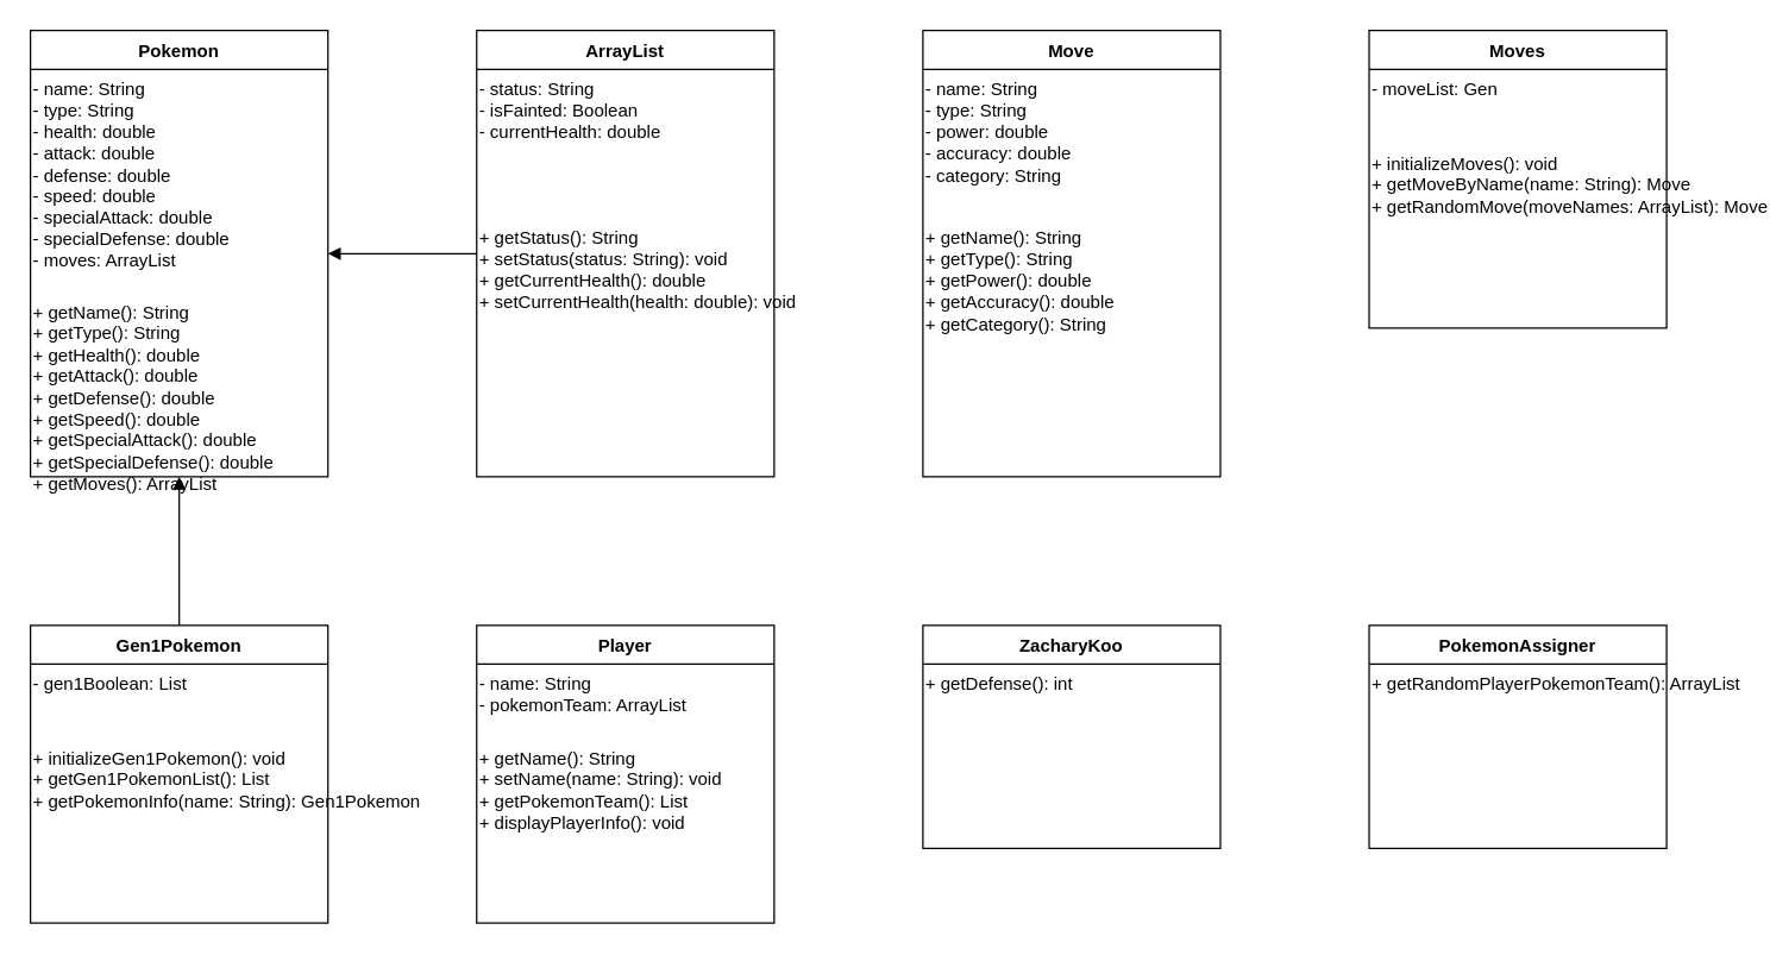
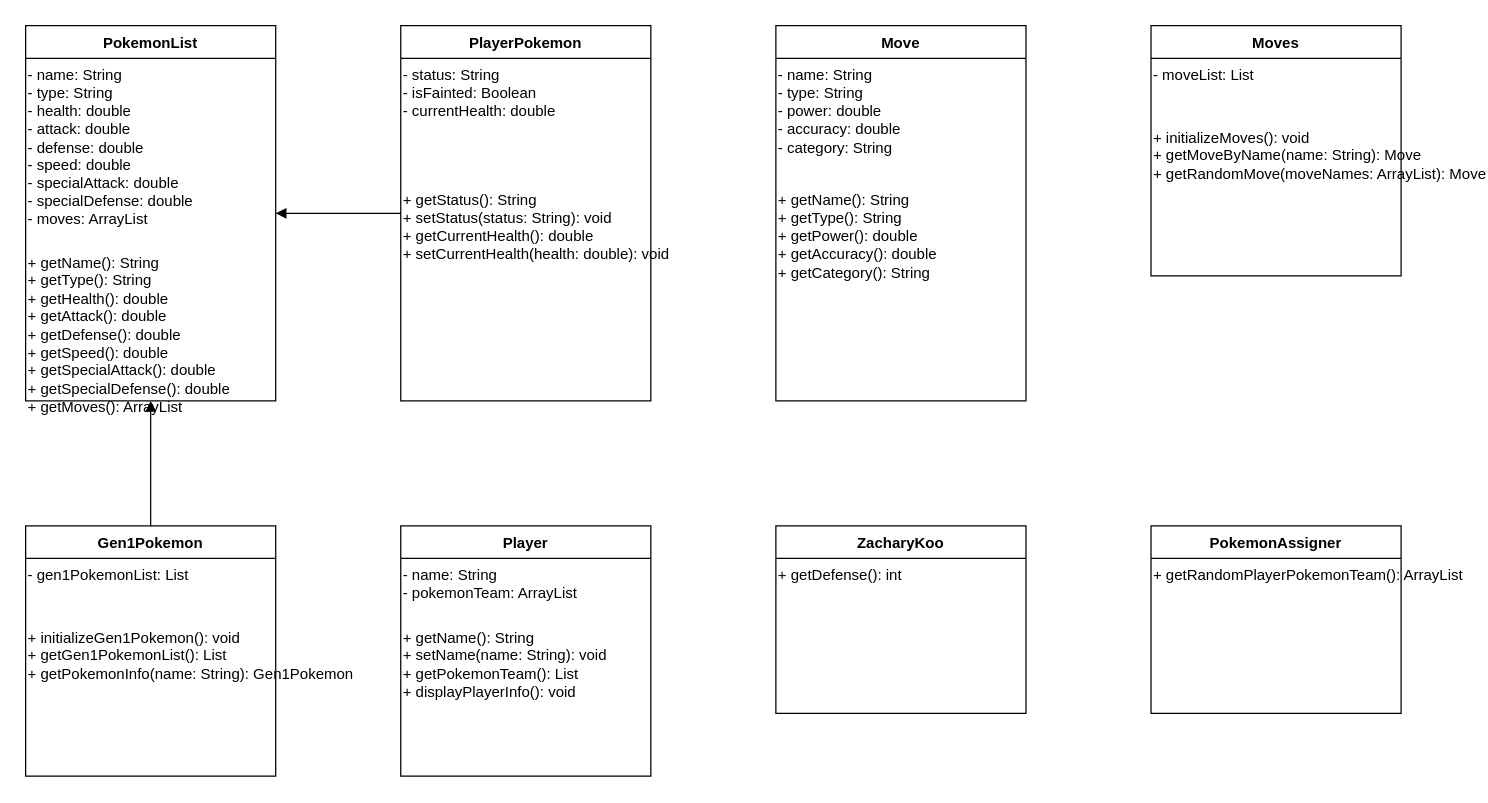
- <mxCell id="2" value="Pokemon" style="swimlane;fontStyle=1;align=center;verticalAlign=top;childLayout=stackLayout;horizontal=1;startSize=26;" vertex="1" parent="1"><mxGeometry x="20" y="20" width="200" height="300" as="geometry" /></mxCell>
+ <mxCell id="2" value="PokemonList" style="swimlane;fontStyle=1;align=center;verticalAlign=top;childLayout=stackLayout;horizontal=1;startSize=26;" vertex="1" parent="1"><mxGeometry x="20" y="20" width="200" height="300" as="geometry" /></mxCell>
- <mxCell id="5" value="ArrayList" style="swimlane;fontStyle=1;align=center;verticalAlign=top;childLayout=stackLayout;horizontal=1;startSize=26;" vertex="1" parent="1"><mxGeometry x="320" y="20" width="200" height="300" as="geometry" /></mxCell>
+ <mxCell id="5" value="PlayerPokemon" style="swimlane;fontStyle=1;align=center;verticalAlign=top;childLayout=stackLayout;horizontal=1;startSize=26;" vertex="1" parent="1"><mxGeometry x="320" y="20" width="200" height="300" as="geometry" /></mxCell>
- <mxCell id="13" value="- moveList: Gen&lt;Move&gt;" style="text;html=1;" vertex="1" parent="12"><mxGeometry y="26" width="200" height="50" as="geometry" /></mxCell>
+ <mxCell id="13" value="- moveList: List&lt;Move&gt;" style="text;html=1;" vertex="1" parent="12"><mxGeometry y="26" width="200" height="50" as="geometry" /></mxCell>
- <mxCell id="16" value="- gen1Boolean: List&lt;Gen1Pokemon&gt;" style="text;html=1;" vertex="1" parent="15"><mxGeometry y="26" width="200" height="50" as="geometry" /></mxCell>
+ <mxCell id="16" value="- gen1PokemonList: List&lt;Gen1Pokemon&gt;" style="text;html=1;" vertex="1" parent="15"><mxGeometry y="26" width="200" height="50" as="geometry" /></mxCell>
